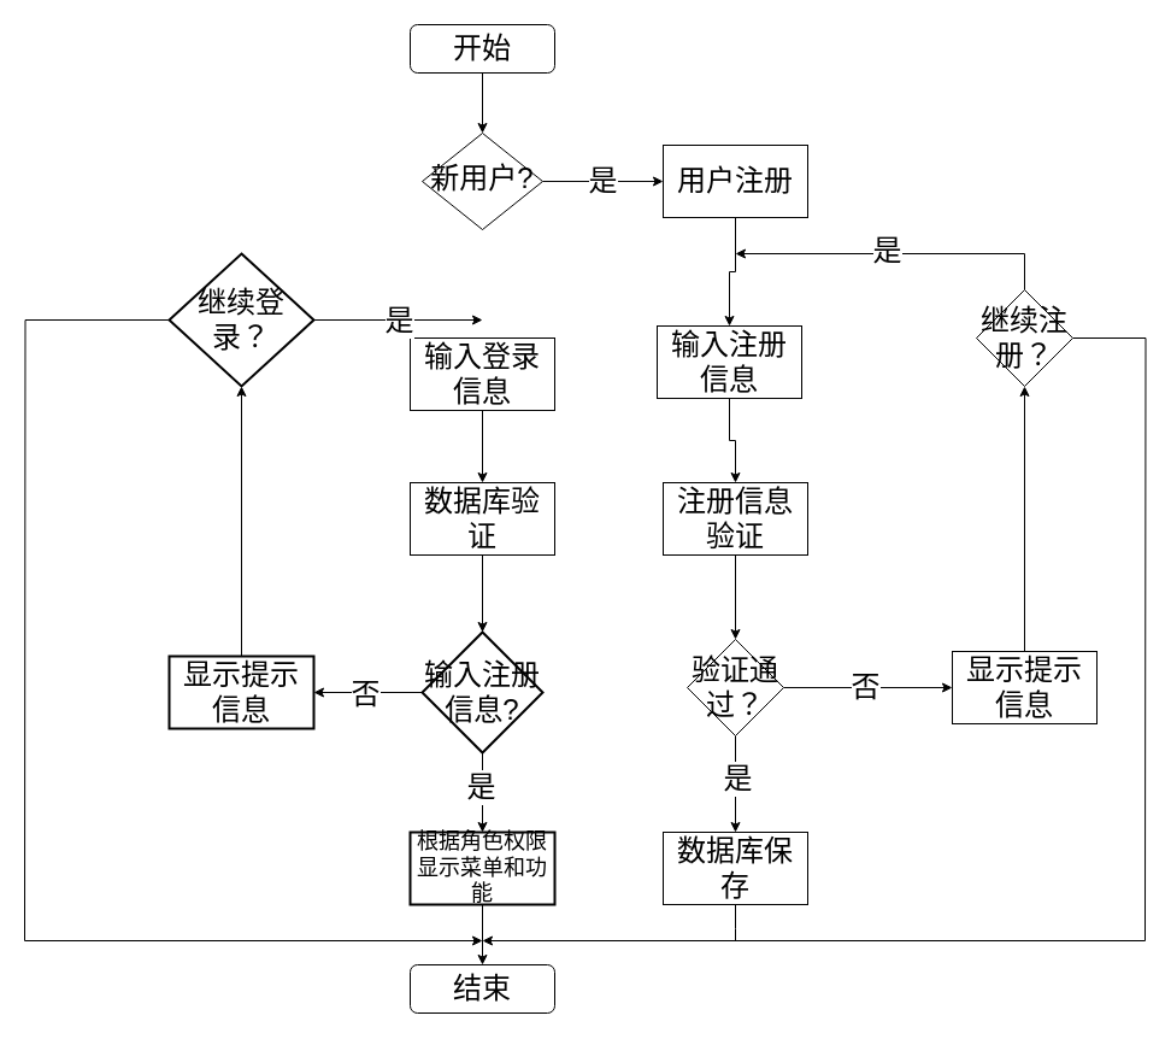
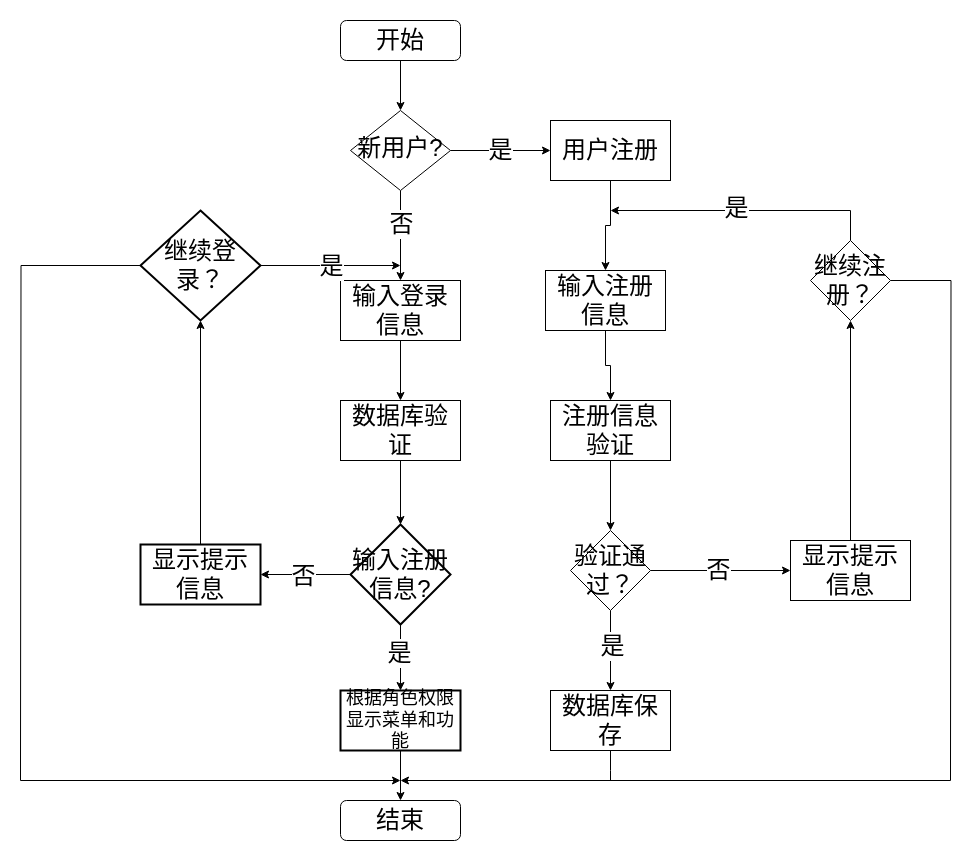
+ <mxCell id="5" style="edgeStyle=orthogonalEdgeStyle;rounded=0;orthogonalLoop=1;jettySize=auto;html=1;entryX=0.5;entryY=0;entryDx=0;entryDy=0;fontFamily=Helvetica;fontSize=12;fontColor=default;" edge="1" parent="1" source="7" target="11"><mxGeometry relative="1" as="geometry" /></mxCell>
+ <mxCell id="6" value="&lt;font style=&quot;font-size: 24px;&quot;&gt;否&lt;/font&gt;" style="edgeLabel;html=1;align=center;verticalAlign=middle;resizable=0;points=[];rounded=0;shadow=0;glass=0;strokeColor=default;strokeWidth=1;fontFamily=Helvetica;fontSize=12;fontColor=default;fillColor=default;" vertex="1" connectable="0" parent="5"><mxGeometry x="-0.275" relative="1" as="geometry"><mxPoint as="offset" /></mxGeometry></mxCell>
